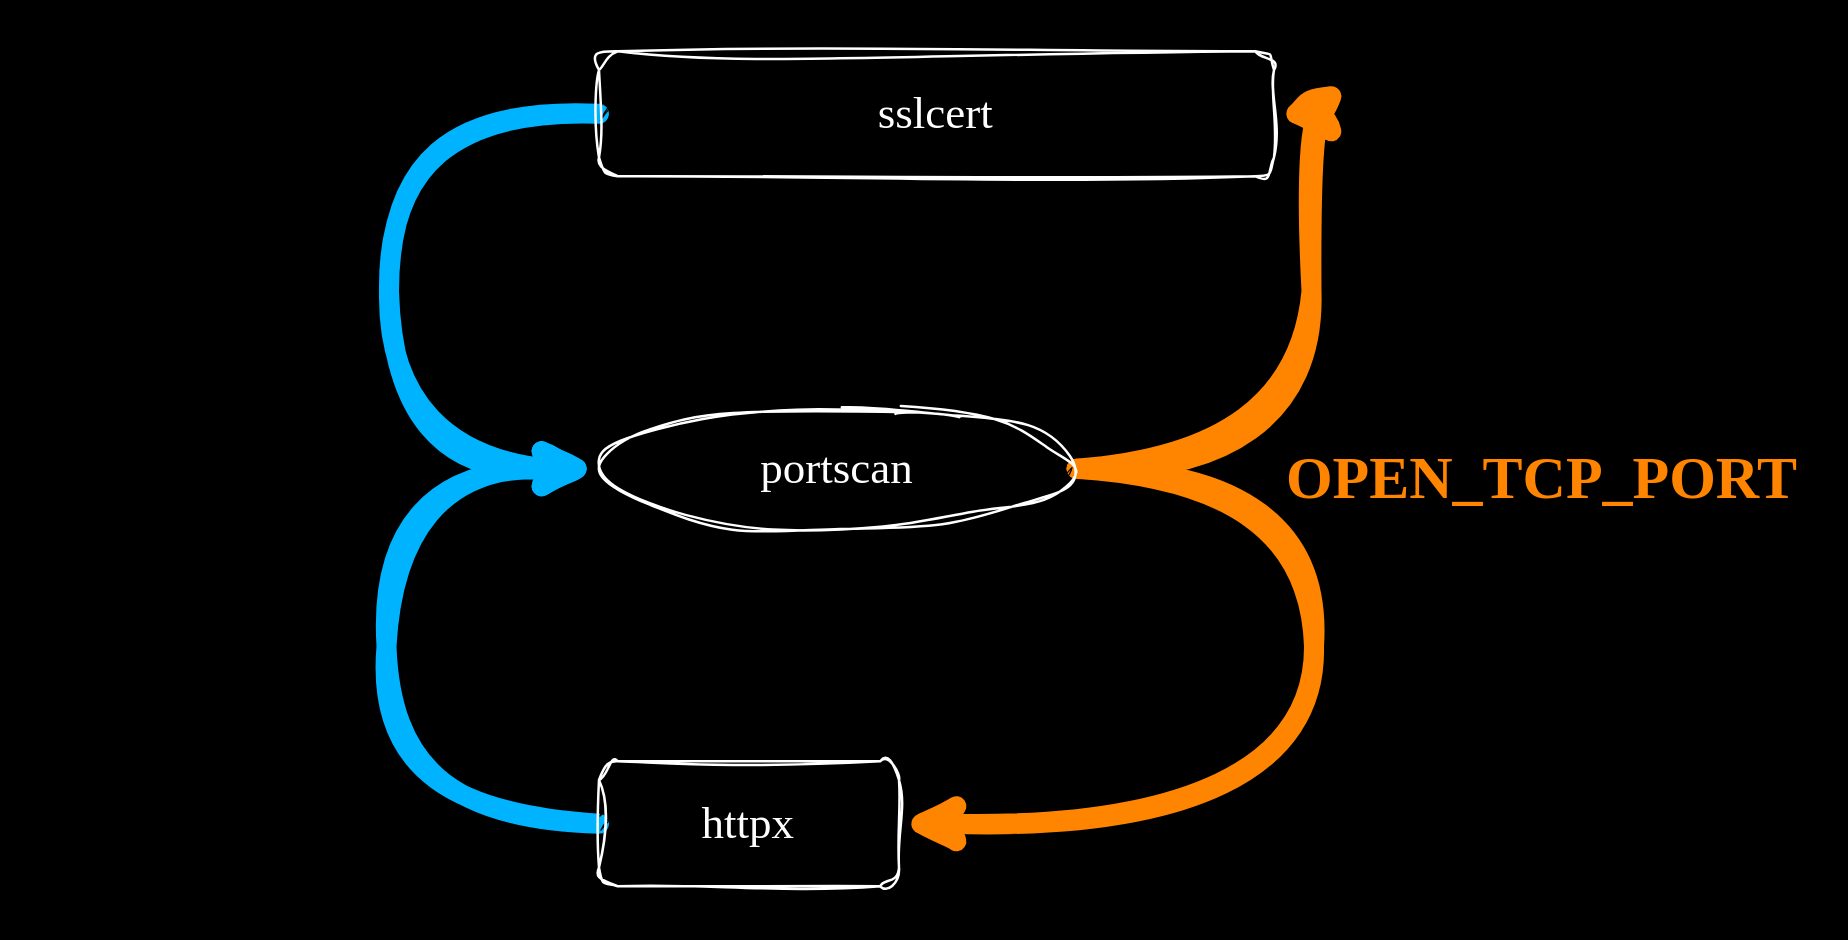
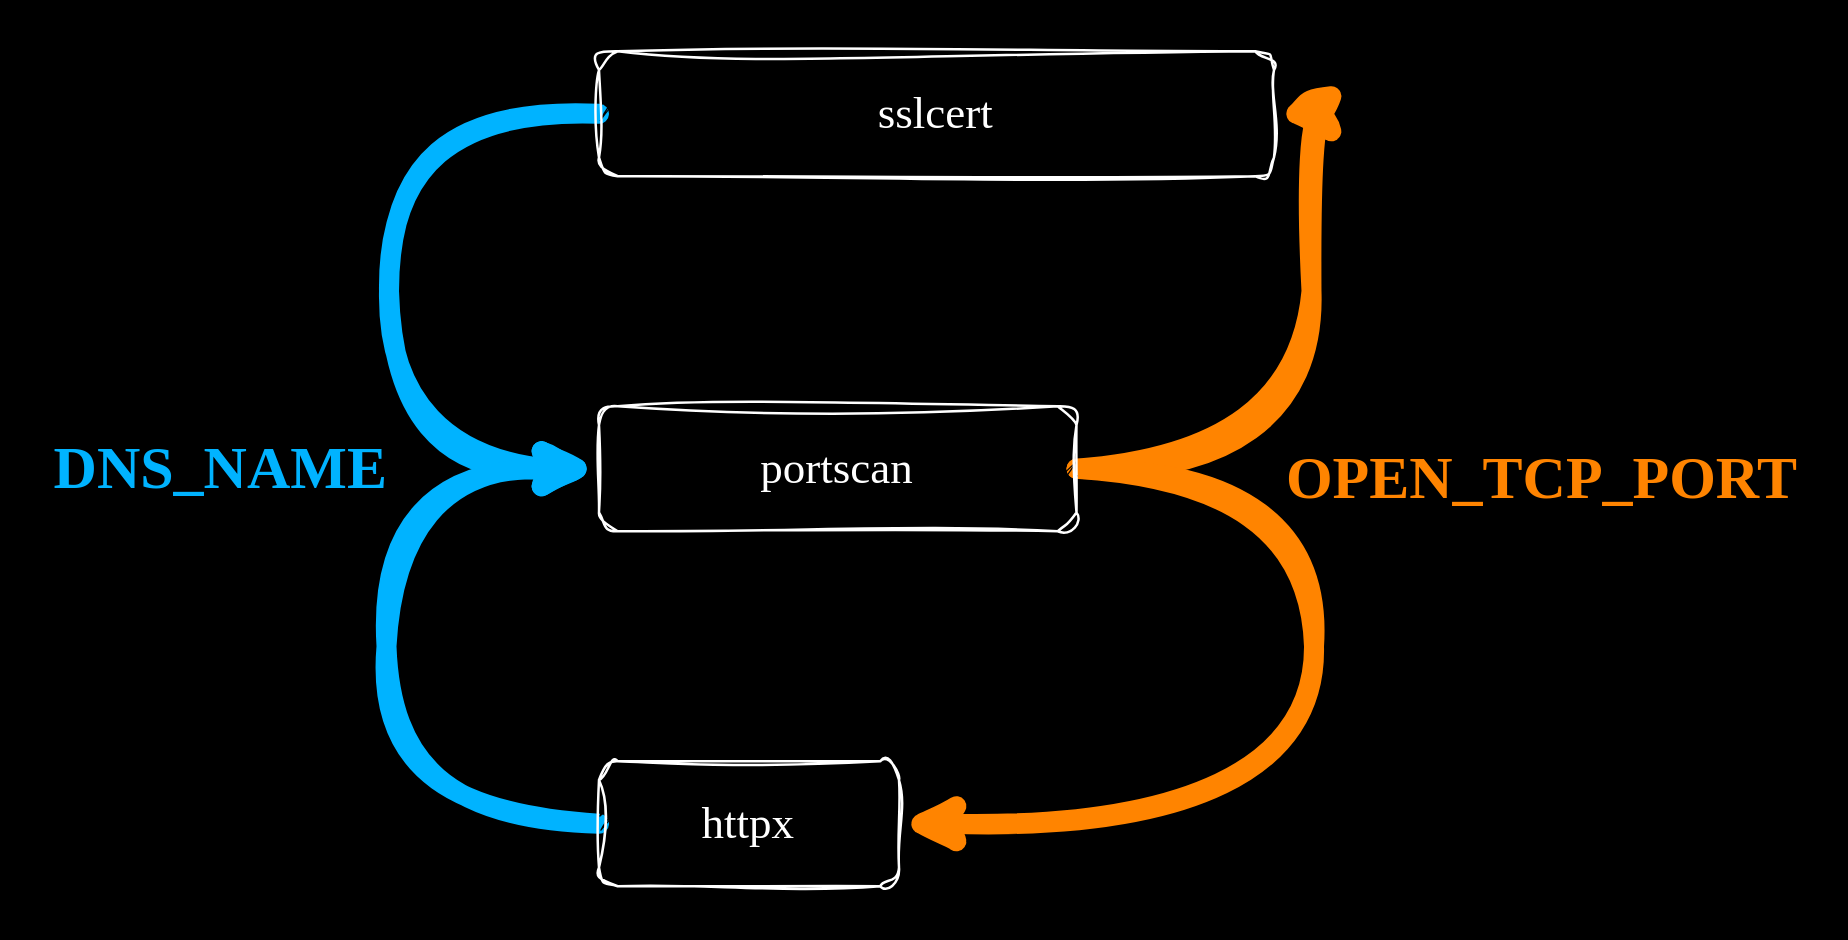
+ <mxCell id="10" value="&lt;font data-font-src=&quot;https://fonts.googleapis.com/css?family=hack&quot; face=&quot;hack&quot;&gt;DNS_NAME&lt;/font&gt;" style="text;html=1;align=center;verticalAlign=middle;whiteSpace=wrap;rounded=0;fontFamily=Helvetica;fontSize=24;fontColor=#00B3FF;labelBackgroundColor=none;fontStyle=1" vertex="1" parent="1"><mxGeometry x="20" y="172" width="136" height="30" as="geometry" /></mxCell>
- <mxCell id="4" value="&lt;span style=&quot;color: rgb(255, 255, 255); font-family: hack; font-size: 18px;&quot;&gt;portscan&lt;/span&gt;" style="ellipse;whiteSpace=wrap;html=1;sketch=1;curveFitting=1;jiggle=2;fillColor=#000000;strokeColor=#FFFFFF;" parent="1" vertex="1"><mxGeometry x="239" y="162" width="191" height="50" as="geometry" /></mxCell>
+ <mxCell id="4" value="&lt;span style=&quot;color: rgb(255, 255, 255); font-family: hack; font-size: 18px;&quot;&gt;portscan&lt;/span&gt;" style="rounded=1;whiteSpace=wrap;html=1;sketch=1;curveFitting=1;jiggle=2;fillColor=#000000;strokeColor=#FFFFFF;" parent="1" vertex="1"><mxGeometry x="239" y="162" width="191" height="50" as="geometry" /></mxCell>
